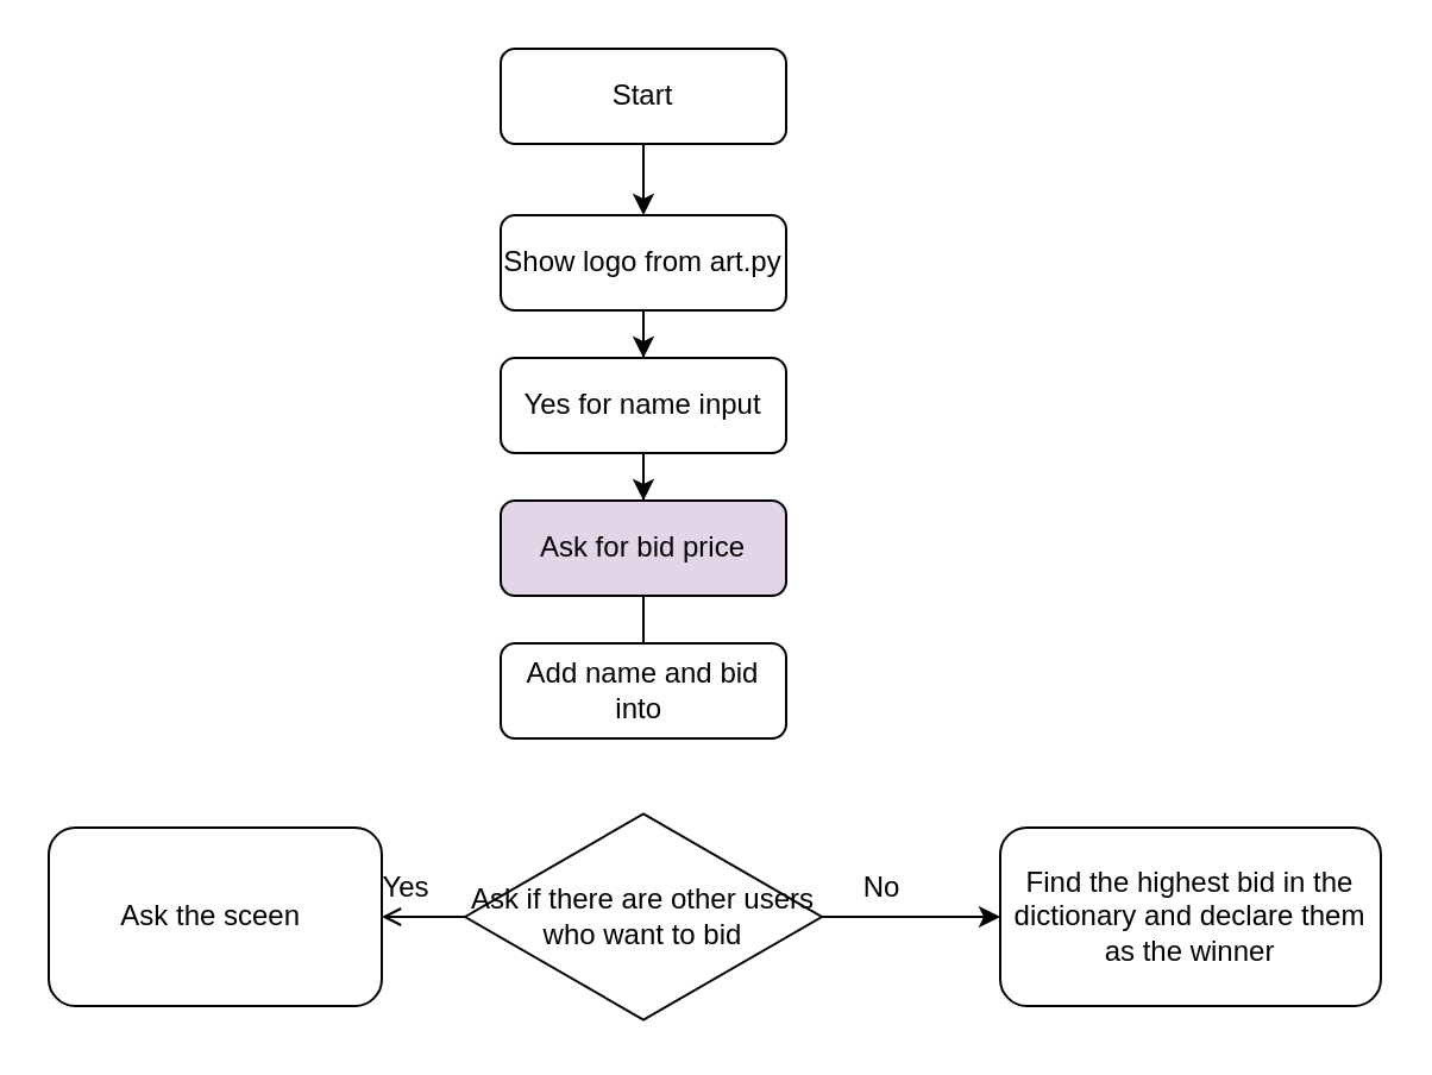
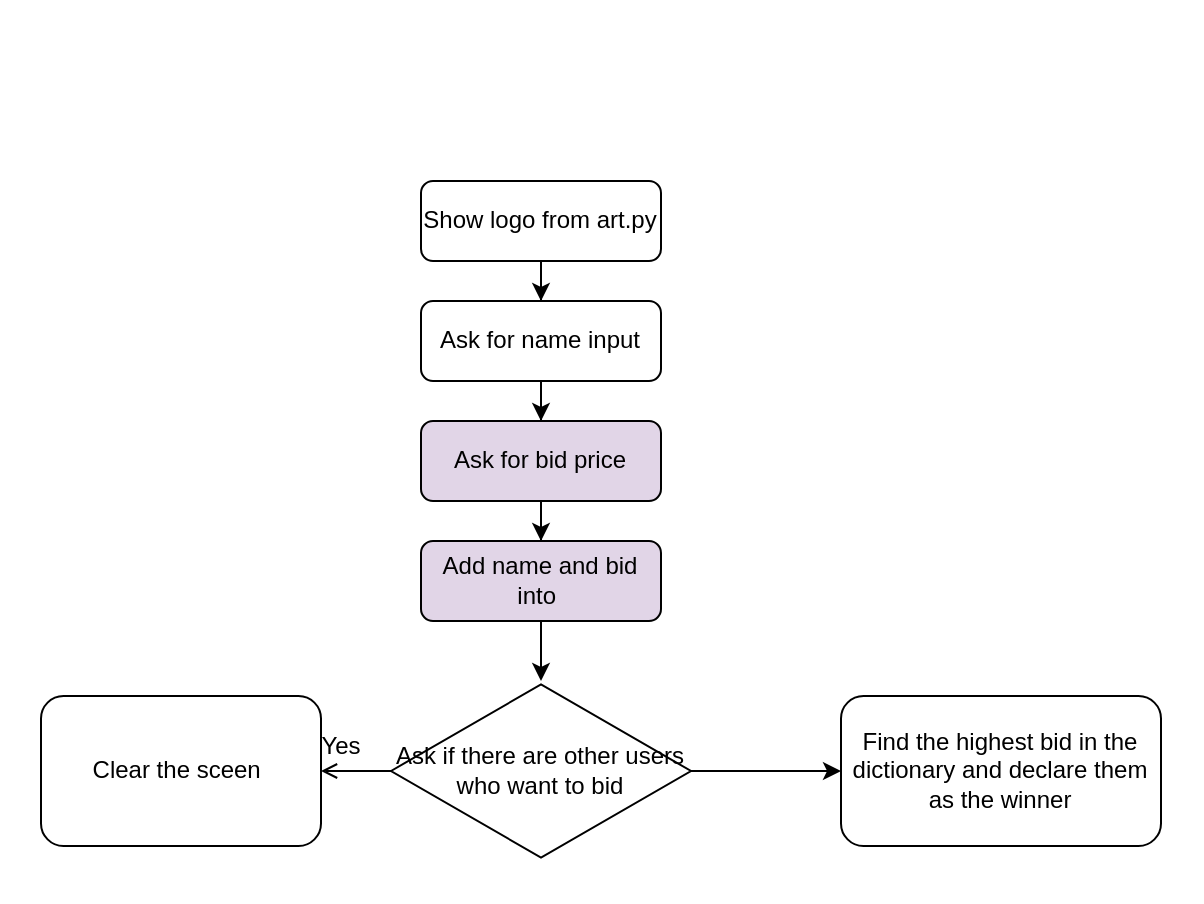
- <mxCell id="5" value="Start" style="rounded=1;whiteSpace=wrap;html=1;fontSize=12;glass=0;strokeWidth=1;shadow=0;" parent="1" vertex="1"><mxGeometry x="210" y="20" width="120" height="40" as="geometry" /></mxCell>
- <mxCell id="4" value="" style="edgeStyle=orthogonalEdgeStyle;rounded=0;orthogonalLoop=1;jettySize=auto;html=1;" parent="1" source="5" target="3" edge="1"><mxGeometry relative="1" as="geometry" /></mxCell>
- <mxCell id="7" value="Yes for name input" style="rounded=1;whiteSpace=wrap;html=1;fontSize=12;glass=0;strokeWidth=1;shadow=0;" parent="1" vertex="1"><mxGeometry x="210" y="150" width="120" height="40" as="geometry" /></mxCell>
+ <mxCell id="7" value="Ask for name input" style="rounded=1;whiteSpace=wrap;html=1;fontSize=12;glass=0;strokeWidth=1;shadow=0;" parent="1" vertex="1"><mxGeometry x="210" y="150" width="120" height="40" as="geometry" /></mxCell>
- <mxCell id="8" value="" style="edgeStyle=orthogonalEdgeStyle;rounded=0;orthogonalLoop=1;jettySize=auto;html=1;endArrow=none;" parent="1" source="9" target="11" edge="1"><mxGeometry relative="1" as="geometry" /></mxCell>
+ <mxCell id="8" value="" style="edgeStyle=orthogonalEdgeStyle;rounded=0;orthogonalLoop=1;jettySize=auto;html=1;" parent="1" source="9" target="11" edge="1"><mxGeometry relative="1" as="geometry" /></mxCell>
- <mxCell id="11" value="Add name and bid into&amp;nbsp;" style="rounded=1;whiteSpace=wrap;html=1;fontSize=12;glass=0;strokeWidth=1;shadow=0;" parent="1" vertex="1"><mxGeometry x="210" y="270" width="120" height="40" as="geometry" /></mxCell>
+ <mxCell id="11" value="Add name and bid into&amp;nbsp;" style="rounded=1;whiteSpace=wrap;html=1;fontSize=12;glass=0;strokeWidth=1;shadow=0;fillColor=#e1d5e7;" parent="1" vertex="1"><mxGeometry x="210" y="270" width="120" height="40" as="geometry" /></mxCell>
+ <mxCell id="10" value="" style="edgeStyle=orthogonalEdgeStyle;rounded=0;orthogonalLoop=1;jettySize=auto;html=1;" parent="1" source="11" target="15" edge="1"><mxGeometry relative="1" as="geometry" /></mxCell>
- <mxCell id="18" value="No" style="text;html=1;align=center;verticalAlign=middle;resizable=0;points=[];autosize=1;strokeColor=none;fillColor=none;" parent="1" vertex="1"><mxGeometry x="350" y="358" width="40" height="30" as="geometry" /></mxCell>
- <mxCell id="12" value="Ask the sceen&amp;nbsp;" style="rounded=1;whiteSpace=wrap;html=1;fontSize=12;glass=0;strokeWidth=1;shadow=0;" parent="1" vertex="1"><mxGeometry x="20" y="347.5" width="140" height="75" as="geometry" /></mxCell>
+ <mxCell id="12" value="Clear the sceen&amp;nbsp;" style="rounded=1;whiteSpace=wrap;html=1;fontSize=12;glass=0;strokeWidth=1;shadow=0;" parent="1" vertex="1"><mxGeometry x="20" y="347.5" width="140" height="75" as="geometry" /></mxCell>
